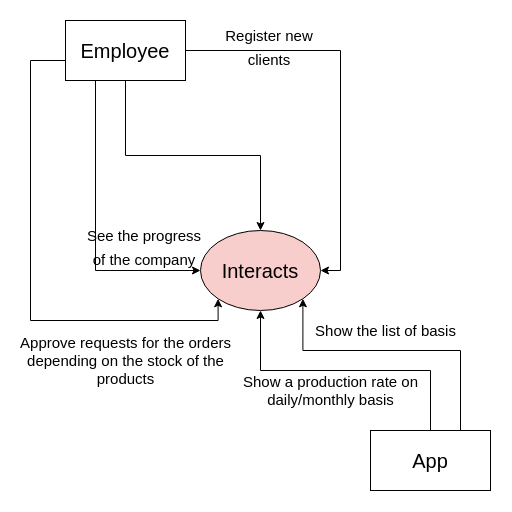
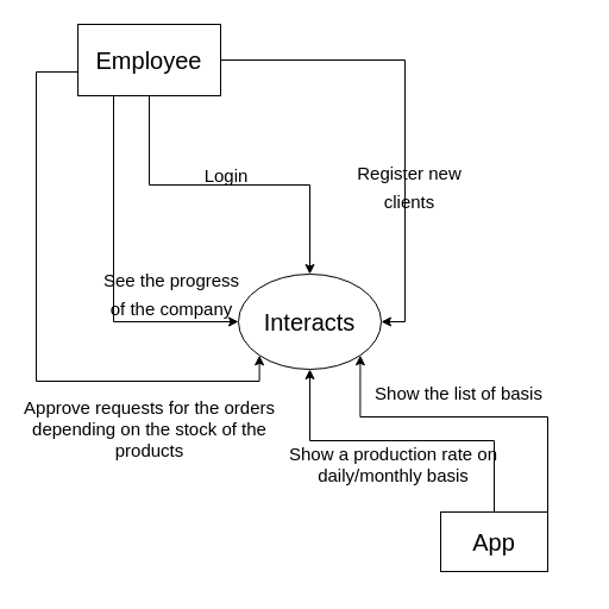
- <mxCell id="13" value="&lt;font style=&quot;font-size: 15px;&quot;&gt;Register new clients&lt;/font&gt;" style="text;html=1;strokeColor=none;fillColor=none;align=center;verticalAlign=middle;whiteSpace=wrap;rounded=0;fontSize=20;" vertex="1" parent="1"><mxGeometry x="204" y="30" width="130" height="30" as="geometry" /></mxCell>
+ <mxCell id="13" value="&lt;font style=&quot;font-size: 15px;&quot;&gt;Register new clients&lt;/font&gt;" style="text;html=1;strokeColor=none;fillColor=none;align=center;verticalAlign=middle;whiteSpace=wrap;rounded=0;fontSize=20;" vertex="1" parent="1"><mxGeometry x="279" y="140" width="130" height="30" as="geometry" /></mxCell>
+ <mxCell id="11" value="&lt;font style=&quot;font-size: 15px;&quot;&gt;Login&lt;/font&gt;" style="text;html=1;strokeColor=none;fillColor=none;align=center;verticalAlign=middle;whiteSpace=wrap;rounded=0;fontSize=20;" vertex="1" parent="1"><mxGeometry x="160" y="130" width="60" height="30" as="geometry" /></mxCell>
- <mxCell id="7" value="Interacts" style="ellipse;whiteSpace=wrap;html=1;fontSize=20;fillColor=#f8cecc;" vertex="1" parent="1"><mxGeometry x="200" y="230" width="120" height="80" as="geometry" /></mxCell>
+ <mxCell id="7" value="Interacts" style="ellipse;whiteSpace=wrap;html=1;fontSize=20;" vertex="1" parent="1"><mxGeometry x="200" y="230" width="120" height="80" as="geometry" /></mxCell>
- <mxCell id="10" value="App" style="rounded=0;whiteSpace=wrap;html=1;fontSize=20;" vertex="1" parent="1"><mxGeometry x="370" y="430" width="120" height="60" as="geometry" /></mxCell>
+ <mxCell id="10" value="App" style="rounded=0;whiteSpace=wrap;html=1;fontSize=20;" vertex="1" parent="1"><mxGeometry x="370" y="430" width="90" height="50" as="geometry" /></mxCell>
